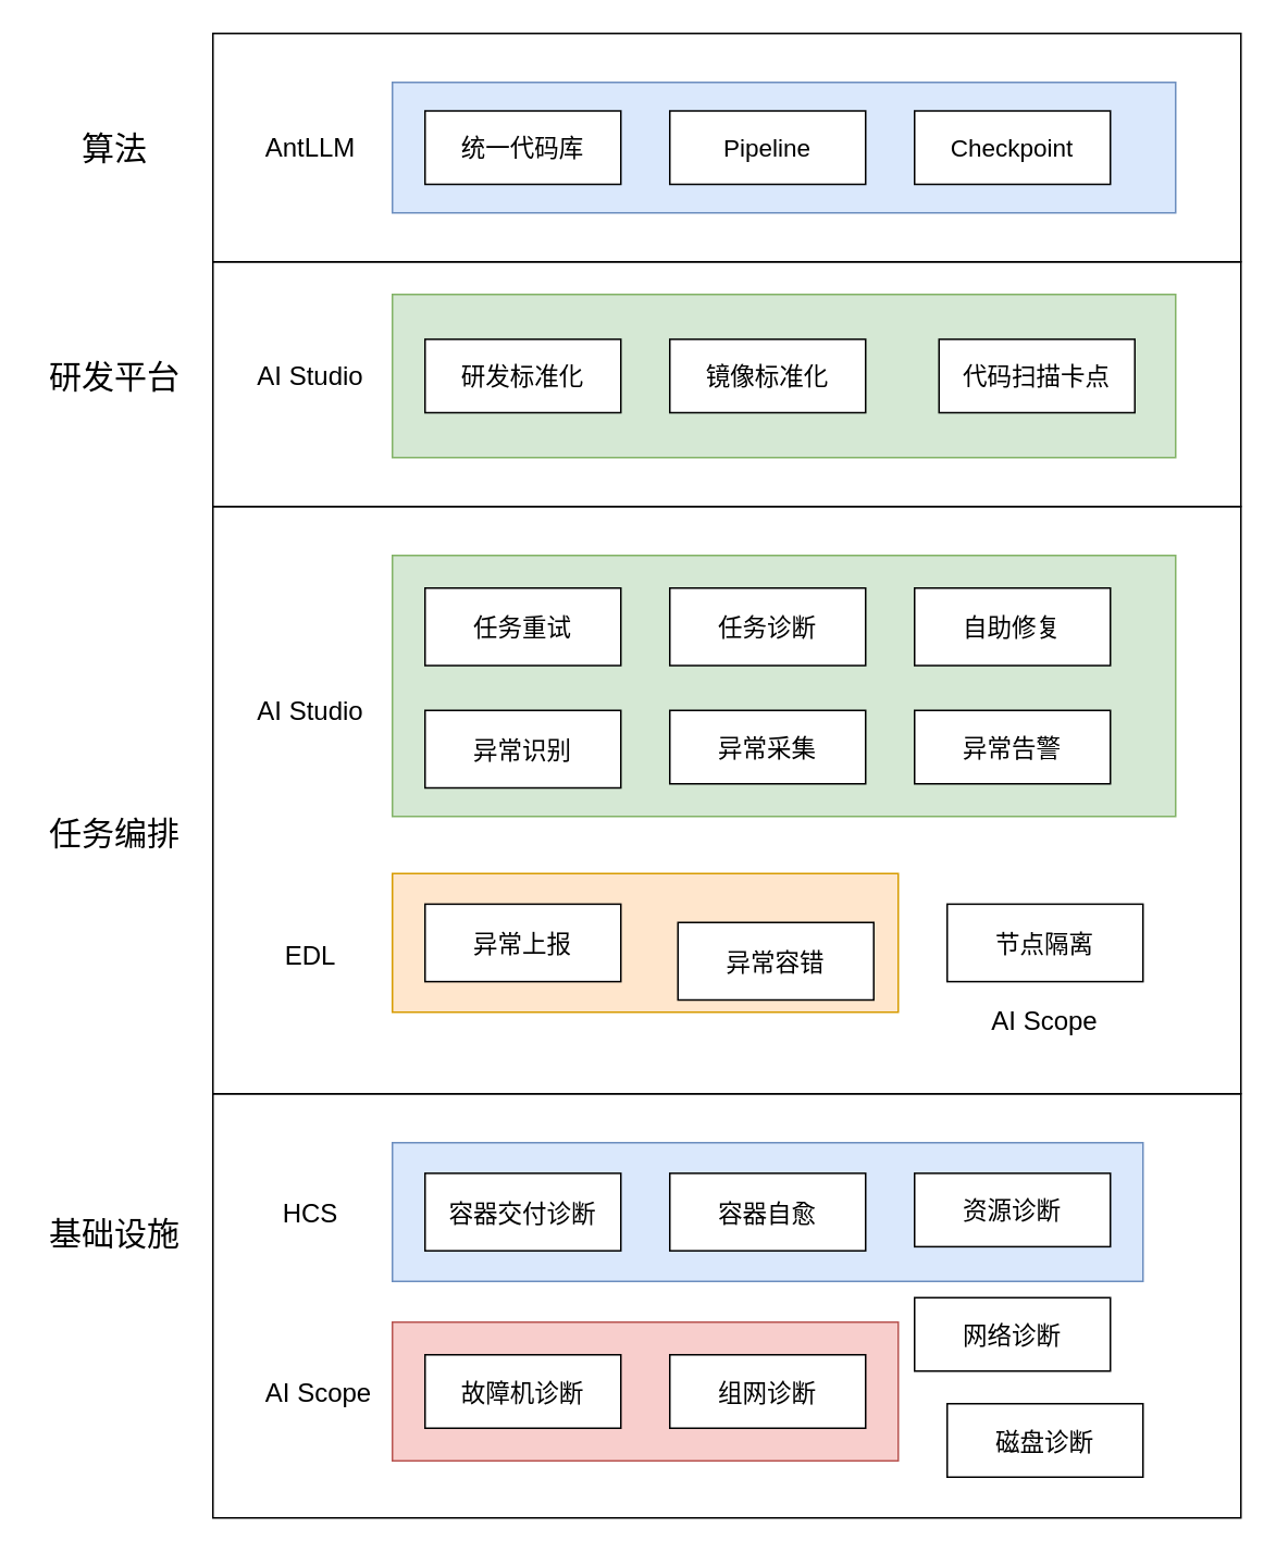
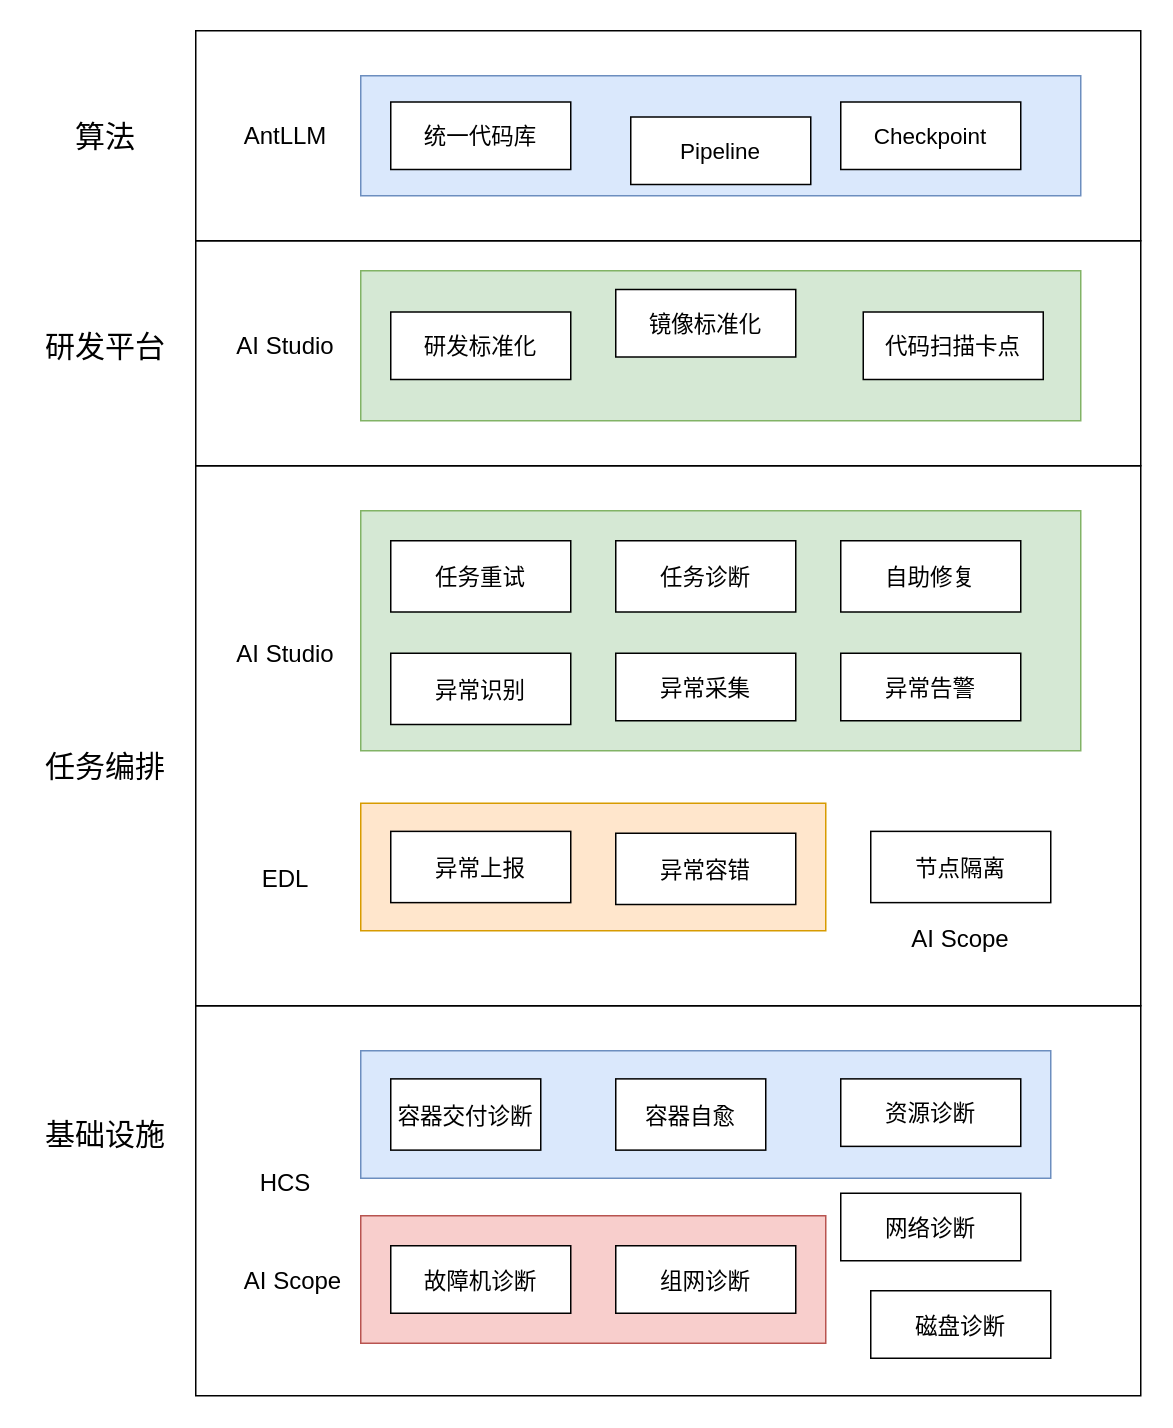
- <mxCell id="13" value="&lt;font style=&quot;font-size: 15px;&quot;&gt;Pipeline&lt;/font&gt;" style="rounded=0;whiteSpace=wrap;html=1;" vertex="1" parent="1"><mxGeometry x="410" y="67.5" width="120" height="45" as="geometry" /></mxCell>
+ <mxCell id="13" value="&lt;font style=&quot;font-size: 15px;&quot;&gt;Pipeline&lt;/font&gt;" style="rounded=0;whiteSpace=wrap;html=1;" vertex="1" parent="1"><mxGeometry x="420" y="77.5" width="120" height="45" as="geometry" /></mxCell>
- <mxCell id="18" value="&lt;font style=&quot;font-size: 15px;&quot;&gt;镜像标准化&lt;/font&gt;" style="rounded=0;whiteSpace=wrap;html=1;" vertex="1" parent="1"><mxGeometry x="410" y="207.5" width="120" height="45" as="geometry" /></mxCell>
+ <mxCell id="18" value="&lt;font style=&quot;font-size: 15px;&quot;&gt;镜像标准化&lt;/font&gt;" style="rounded=0;whiteSpace=wrap;html=1;" vertex="1" parent="1"><mxGeometry x="410" y="192.5" width="120" height="45" as="geometry" /></mxCell>
- <mxCell id="31" value="&lt;font style=&quot;font-size: 15px;&quot;&gt;异常容错&lt;/font&gt;" style="rounded=0;whiteSpace=wrap;html=1;" vertex="1" parent="1"><mxGeometry x="415" y="565" width="120" height="47.5" as="geometry" /></mxCell>
+ <mxCell id="31" value="&lt;font style=&quot;font-size: 15px;&quot;&gt;异常容错&lt;/font&gt;" style="rounded=0;whiteSpace=wrap;html=1;" vertex="1" parent="1"><mxGeometry x="410" y="555" width="120" height="47.5" as="geometry" /></mxCell>
- <mxCell id="34" value="&lt;font style=&quot;font-size: 16px;&quot;&gt;HCS&lt;/font&gt;" style="text;html=1;align=center;verticalAlign=middle;whiteSpace=wrap;rounded=0;" vertex="1" parent="1"><mxGeometry x="155" y="727.5" width="70" height="30" as="geometry" /></mxCell>
+ <mxCell id="34" value="&lt;font style=&quot;font-size: 16px;&quot;&gt;HCS&lt;/font&gt;" style="text;html=1;align=center;verticalAlign=middle;whiteSpace=wrap;rounded=0;" vertex="1" parent="1"><mxGeometry x="155" y="772.5" width="70" height="30" as="geometry" /></mxCell>
- <mxCell id="37" value="&lt;span style=&quot;font-size: 15px;&quot;&gt;容器交付诊断&lt;/span&gt;" style="rounded=0;whiteSpace=wrap;html=1;" vertex="1" parent="1"><mxGeometry x="260" y="718.75" width="120" height="47.5" as="geometry" /></mxCell>
+ <mxCell id="37" value="&lt;span style=&quot;font-size: 15px;&quot;&gt;容器交付诊断&lt;/span&gt;" style="rounded=0;whiteSpace=wrap;html=1;" vertex="1" parent="1"><mxGeometry x="260" y="718.75" width="100" height="47.5" as="geometry" /></mxCell>
- <mxCell id="38" value="&lt;span style=&quot;font-size: 15px;&quot;&gt;容器自愈&lt;/span&gt;" style="rounded=0;whiteSpace=wrap;html=1;" vertex="1" parent="1"><mxGeometry x="410" y="718.75" width="120" height="47.5" as="geometry" /></mxCell>
+ <mxCell id="38" value="&lt;span style=&quot;font-size: 15px;&quot;&gt;容器自愈&lt;/span&gt;" style="rounded=0;whiteSpace=wrap;html=1;" vertex="1" parent="1"><mxGeometry x="410" y="718.75" width="100" height="47.5" as="geometry" /></mxCell>
